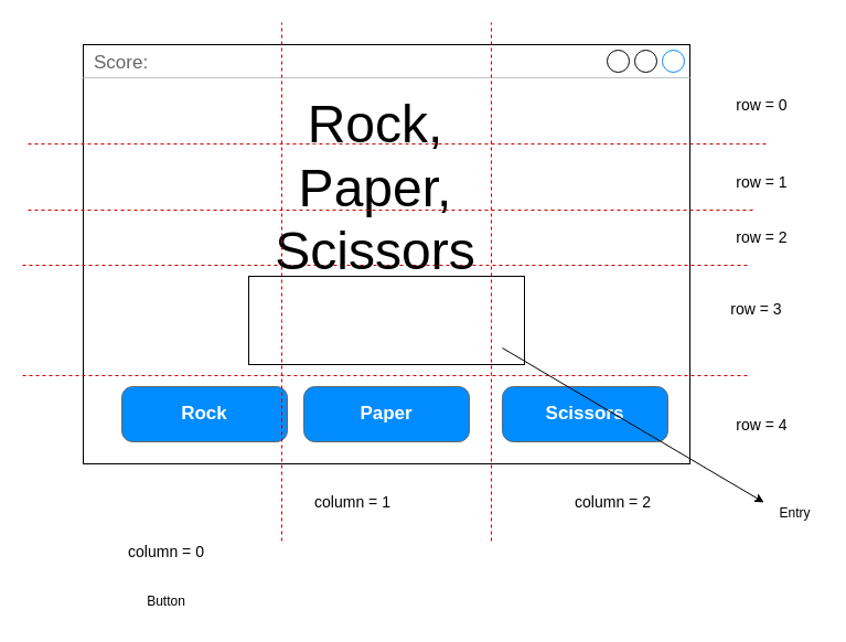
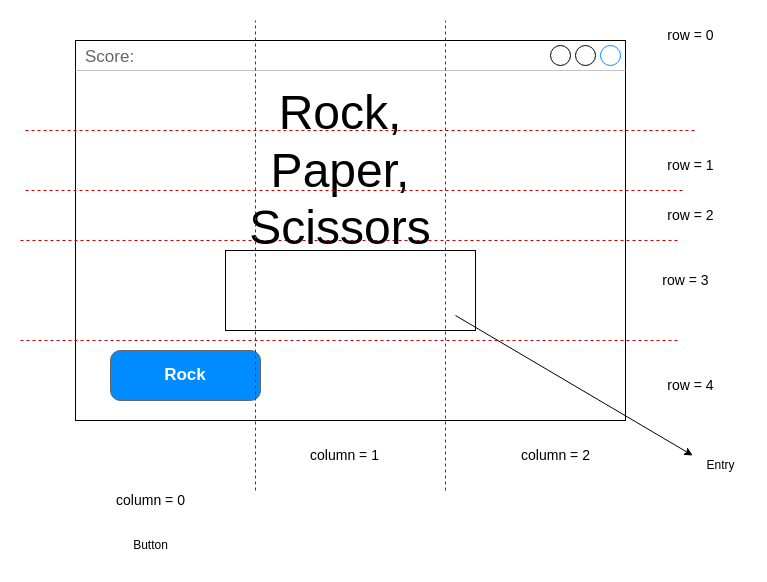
- <mxCell id="21" value="&lt;font style=&quot;font-size: 14px;&quot;&gt;row = 0&lt;/font&gt;" style="text;html=1;align=center;verticalAlign=middle;resizable=0;points=[];autosize=1;strokeColor=none;fillColor=none;" vertex="1" parent="1"><mxGeometry x="655" y="80" width="70" height="30" as="geometry" /></mxCell>
+ <mxCell id="21" value="&lt;font style=&quot;font-size: 14px;&quot;&gt;row = 0&lt;/font&gt;" style="text;html=1;align=center;verticalAlign=middle;resizable=0;points=[];autosize=1;strokeColor=none;fillColor=none;" vertex="1" parent="1"><mxGeometry x="655" y="20" width="70" height="30" as="geometry" /></mxCell>
- <mxCell id="4" value="Paper" style="strokeWidth=1;shadow=0;dashed=0;align=center;html=1;shape=mxgraph.mockup.buttons.button;strokeColor=#666666;fontColor=#ffffff;mainText=;buttonStyle=round;fontSize=17;fontStyle=1;fillColor=#008cff;whiteSpace=wrap;" vertex="1" parent="1"><mxGeometry x="275" y="350" width="150" height="50" as="geometry" /></mxCell>
- <mxCell id="5" value="Scissors" style="strokeWidth=1;shadow=0;dashed=0;align=center;html=1;shape=mxgraph.mockup.buttons.button;strokeColor=#666666;fontColor=#ffffff;mainText=;buttonStyle=round;fontSize=17;fontStyle=1;fillColor=#008cff;whiteSpace=wrap;" vertex="1" parent="1"><mxGeometry x="455" y="350" width="150" height="50" as="geometry" /></mxCell>
- <mxCell id="10" value="&lt;font style=&quot;font-size: 14px;&quot;&gt;column = 1&lt;/font&gt;" style="text;html=1;align=center;verticalAlign=middle;resizable=0;points=[];autosize=1;strokeColor=none;fillColor=none;" vertex="1" parent="1"><mxGeometry x="273.5" y="440" width="90" height="30" as="geometry" /></mxCell>
+ <mxCell id="10" value="&lt;font style=&quot;font-size: 14px;&quot;&gt;column = 1&lt;/font&gt;" style="text;html=1;align=center;verticalAlign=middle;resizable=0;points=[];autosize=1;strokeColor=none;fillColor=none;" vertex="1" parent="1"><mxGeometry x="298.5" y="440" width="90" height="30" as="geometry" /></mxCell>
